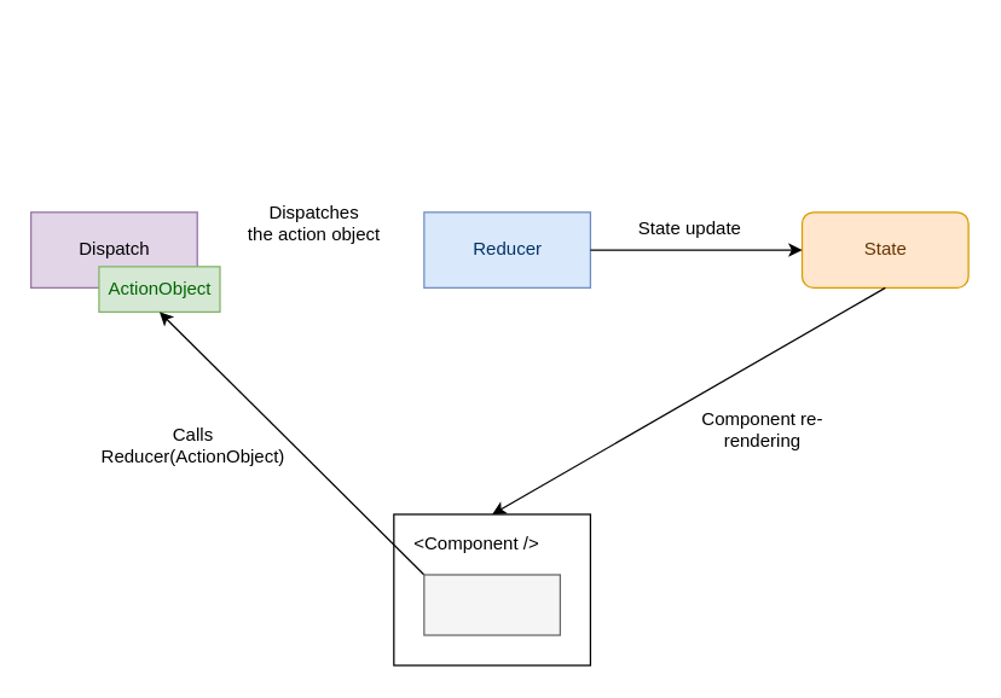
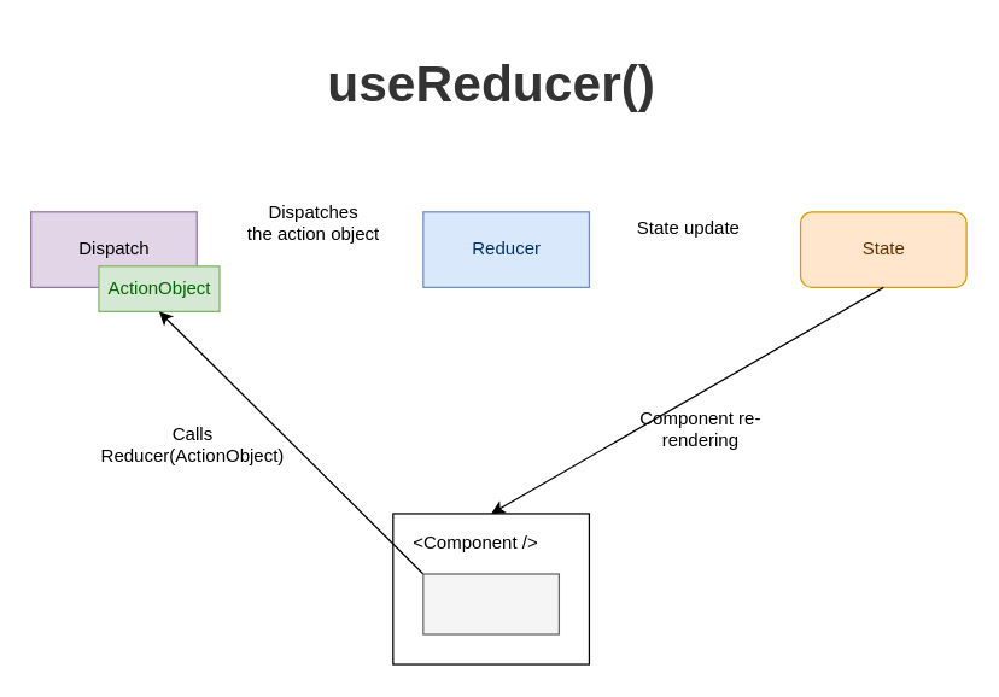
+ <mxCell id="2" value="useReducer()" style="text;strokeColor=none;fillColor=none;html=1;fontSize=34;fontStyle=1;verticalAlign=middle;align=center;fontColor=#333333;" parent="1" vertex="1"><mxGeometry x="210" y="20" width="230" height="70" as="geometry" /></mxCell>
- <mxCell id="9" value="" style="endArrow=classic;html=1;entryX=0;entryY=0.5;entryDx=0;entryDy=0;exitX=1;exitY=0.5;exitDx=0;exitDy=0;" edge="1" parent="1" source="6" target="7"><mxGeometry width="50" height="50" relative="1" as="geometry"><mxPoint x="320" y="290" as="sourcePoint" /><mxPoint x="370" y="240" as="targetPoint" /></mxGeometry></mxCell>
- <mxCell id="12" value="Component re-rendering" style="text;html=1;strokeColor=none;fillColor=none;align=center;verticalAlign=middle;whiteSpace=wrap;rounded=0;" vertex="1" parent="1"><mxGeometry x="449" y="274" width="110" height="20" as="geometry" /></mxCell>
+ <mxCell id="12" value="Component re-rendering" style="text;html=1;strokeColor=none;fillColor=none;align=center;verticalAlign=middle;whiteSpace=wrap;rounded=0;" vertex="1" parent="1"><mxGeometry x="409" y="274" width="110" height="20" as="geometry" /></mxCell>
